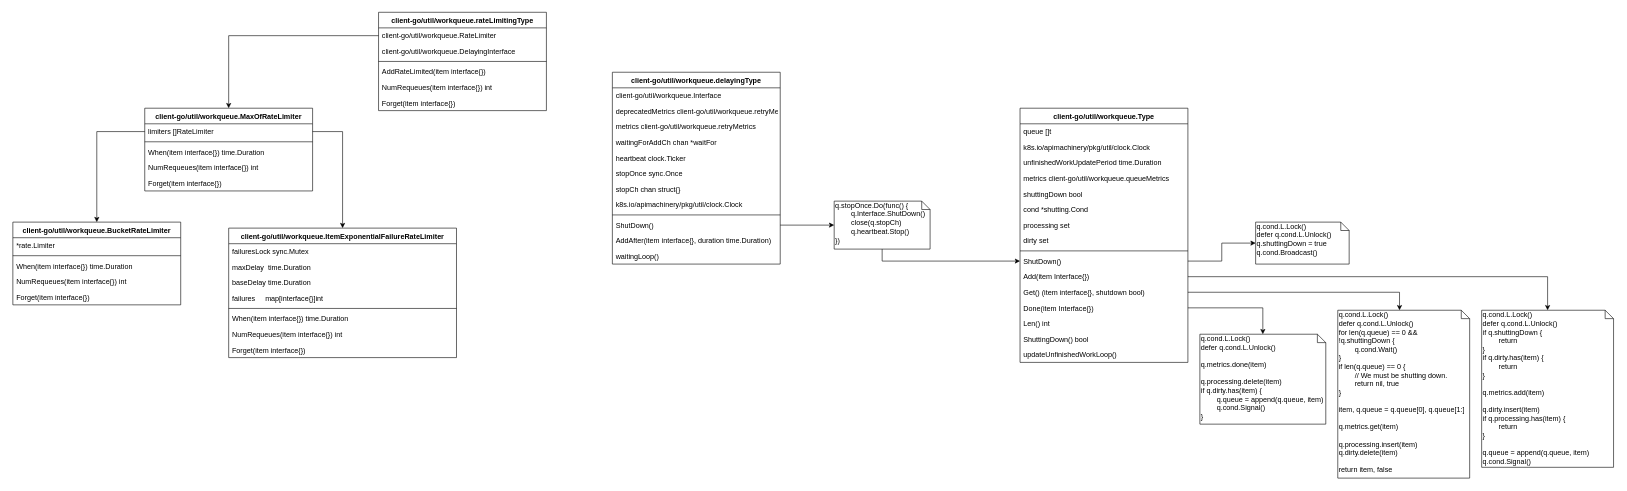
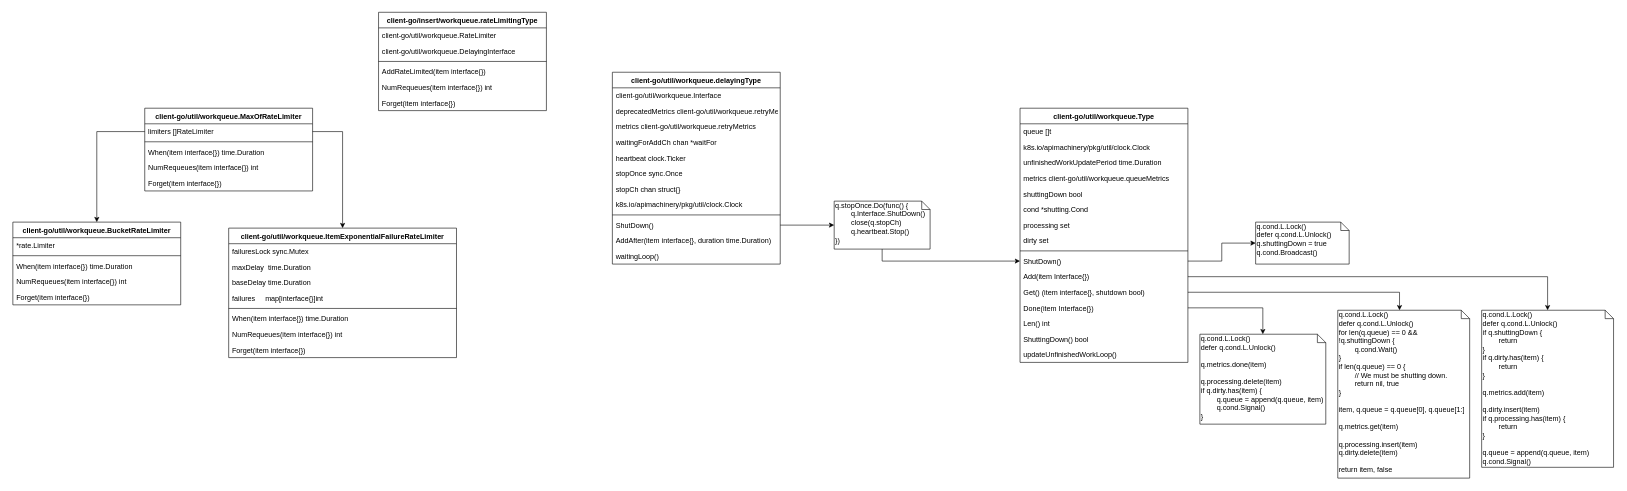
- <mxCell id="2" value="client-go/util/workqueue.rateLimitingType" style="swimlane;fontStyle=1;align=center;verticalAlign=top;childLayout=stackLayout;horizontal=1;startSize=26;horizontalStack=0;resizeParent=1;resizeParentMax=0;resizeLast=0;collapsible=1;marginBottom=0;" vertex="1" parent="1"><mxGeometry x="630" y="20" width="280" height="164" as="geometry" /></mxCell>
+ <mxCell id="2" value="client-go/insert/workqueue.rateLimitingType" style="swimlane;fontStyle=1;align=center;verticalAlign=top;childLayout=stackLayout;horizontal=1;startSize=26;horizontalStack=0;resizeParent=1;resizeParentMax=0;resizeLast=0;collapsible=1;marginBottom=0;" vertex="1" parent="1"><mxGeometry x="630" y="20" width="280" height="164" as="geometry" /></mxCell>
- <mxCell id="56" style="edgeStyle=orthogonalEdgeStyle;rounded=0;orthogonalLoop=1;jettySize=auto;html=1;" edge="1" parent="1" source="3" target="50"><mxGeometry relative="1" as="geometry" /></mxCell>
